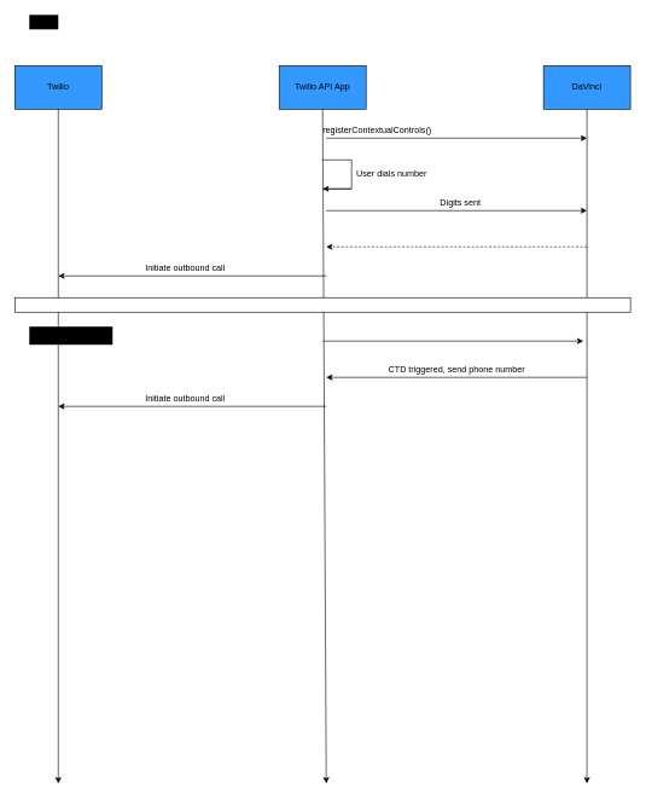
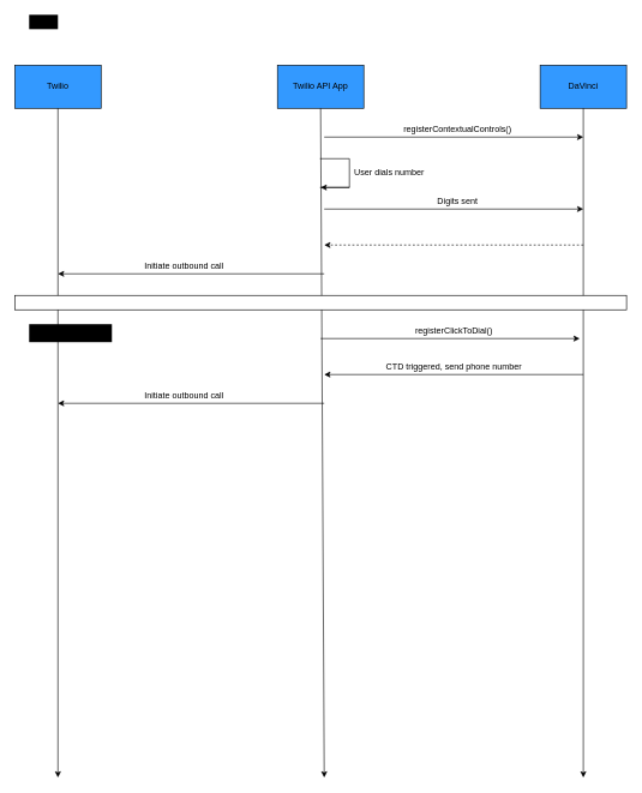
- <mxCell id="9" value="registerContextualControls()" style="text;html=1;align=center;verticalAlign=middle;resizable=0;points=[];autosize=1;strokeColor=none;" parent="1" vertex="1"><mxGeometry x="435" y="170" width="170" height="20" as="geometry" /></mxCell>
+ <mxCell id="9" value="registerContextualControls()" style="text;html=1;align=center;verticalAlign=middle;resizable=0;points=[];autosize=1;strokeColor=none;" parent="1" vertex="1"><mxGeometry x="550" y="170" width="170" height="20" as="geometry" /></mxCell>
+ <mxCell id="22" value="registerClickToDial()" style="text;html=1;align=center;verticalAlign=middle;resizable=0;points=[];autosize=1;strokeColor=none;" vertex="1" parent="1"><mxGeometry x="570" y="450" width="120" height="20" as="geometry" /></mxCell>
